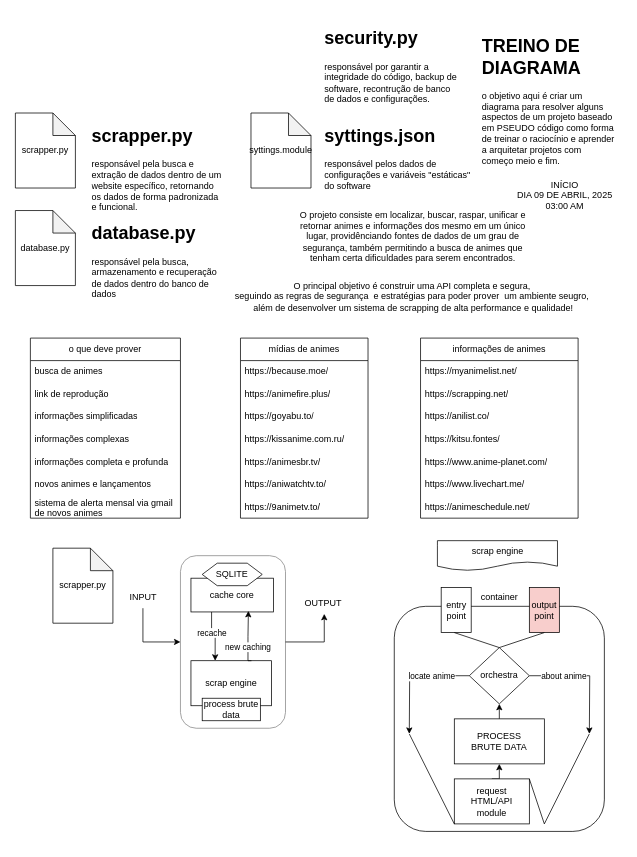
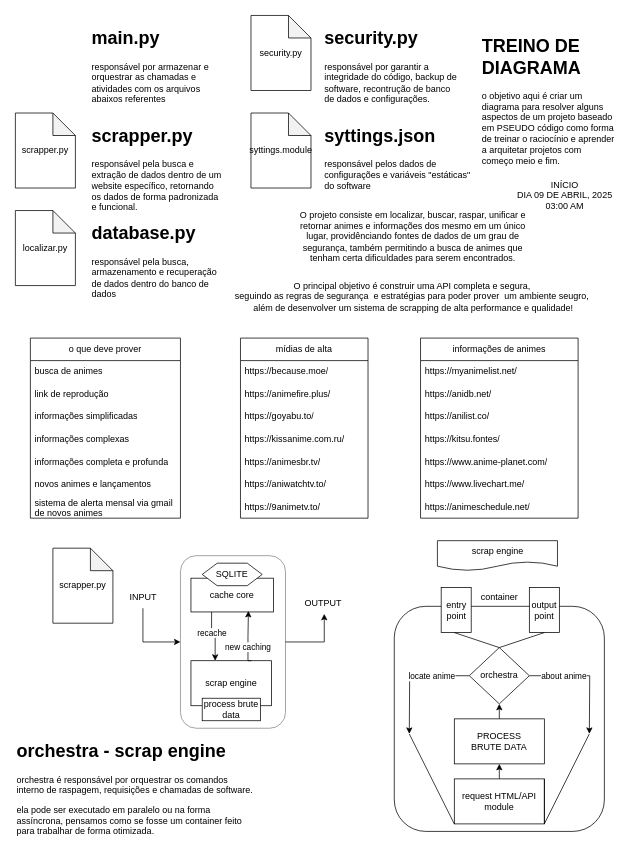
+ <mxCell id="10" value="security.py" style="shape=note;whiteSpace=wrap;html=1;backgroundOutline=1;darkOpacity=0.05;" parent="1" vertex="1"><mxGeometry x="334" y="20" width="80" height="100" as="geometry" /></mxCell>
+ <mxCell id="7" value="&lt;h1 style=&quot;margin-top: 0px;&quot;&gt;main.py&lt;/h1&gt;&lt;p&gt;responsável por armazenar e orquestrar as chamadas e atividades com os arquivos abaixos referentes&lt;br&gt;&lt;/p&gt;" style="text;html=1;whiteSpace=wrap;overflow=hidden;rounded=0;" parent="1" vertex="1"><mxGeometry x="120" y="30" width="180" height="120" as="geometry" /></mxCell>
- <mxCell id="6" value="database.py" style="shape=note;whiteSpace=wrap;html=1;backgroundOutline=1;darkOpacity=0.05;" parent="1" vertex="1"><mxGeometry x="20" y="280" width="80" height="100" as="geometry" /></mxCell>
+ <mxCell id="6" value="localizar.py" style="shape=note;whiteSpace=wrap;html=1;backgroundOutline=1;darkOpacity=0.05;" parent="1" vertex="1"><mxGeometry x="20" y="280" width="80" height="100" as="geometry" /></mxCell>
- <mxCell id="16" value="mídias de animes" style="swimlane;fontStyle=0;childLayout=stackLayout;horizontal=1;startSize=30;horizontalStack=0;resizeParent=1;resizeParentMax=0;resizeLast=0;collapsible=1;marginBottom=0;whiteSpace=wrap;html=1;" parent="1" vertex="1"><mxGeometry x="320" y="450" width="170" height="240" as="geometry" /></mxCell>
+ <mxCell id="16" value="mídias de alta" style="swimlane;fontStyle=0;childLayout=stackLayout;horizontal=1;startSize=30;horizontalStack=0;resizeParent=1;resizeParentMax=0;resizeLast=0;collapsible=1;marginBottom=0;whiteSpace=wrap;html=1;" parent="1" vertex="1"><mxGeometry x="320" y="450" width="170" height="240" as="geometry" /></mxCell>
- <mxCell id="26" value="https://scrapping.net/" style="text;strokeColor=none;fillColor=none;align=left;verticalAlign=middle;spacingLeft=4;spacingRight=4;overflow=hidden;points=[[0,0.5],[1,0.5]];portConstraint=eastwest;rotatable=0;whiteSpace=wrap;html=1;" parent="24" vertex="1"><mxGeometry y="60" width="210" height="30" as="geometry" /></mxCell>
+ <mxCell id="26" value="https://anidb.net/" style="text;strokeColor=none;fillColor=none;align=left;verticalAlign=middle;spacingLeft=4;spacingRight=4;overflow=hidden;points=[[0,0.5],[1,0.5]];portConstraint=eastwest;rotatable=0;whiteSpace=wrap;html=1;" parent="24" vertex="1"><mxGeometry y="60" width="210" height="30" as="geometry" /></mxCell>
- <mxCell id="54" value="output point" style="rounded=0;whiteSpace=wrap;html=1;fillColor=#f8cecc;" vertex="1" parent="1"><mxGeometry x="705" y="782.5" width="40" height="60" as="geometry" /></mxCell>
+ <mxCell id="54" value="output point" style="rounded=0;whiteSpace=wrap;html=1;" vertex="1" parent="1"><mxGeometry x="705" y="782.5" width="40" height="60" as="geometry" /></mxCell>
+ <mxCell id="69" value="&lt;h1 style=&quot;margin-top: 0px;&quot;&gt;orchestra - scrap engine&lt;br&gt;&lt;/h1&gt;&lt;p&gt;orchestra é responsável por orquestrar os comandos interno de raspagem, requisições e chamadas de software.&lt;/p&gt;&lt;p&gt;ela pode ser executado em paralelo ou na forma assíncrona, pensamos como se fosse um container feito para trabalhar de forma otimizada.&lt;br&gt;&lt;/p&gt;" style="text;html=1;whiteSpace=wrap;overflow=hidden;rounded=0;" vertex="1" parent="1"><mxGeometry x="20" y="980" width="321.5" height="140" as="geometry" /></mxCell>
- <mxCell id="63" value="request HTML/API module" style="rounded=0;whiteSpace=wrap;html=1;" vertex="1" parent="1"><mxGeometry x="605" y="1037.5" width="100" height="60" as="geometry" /></mxCell>
+ <mxCell id="63" value="request HTML/API module" style="rounded=0;whiteSpace=wrap;html=1;" vertex="1" parent="1"><mxGeometry x="605" y="1037.5" width="120" height="60" as="geometry" /></mxCell>
